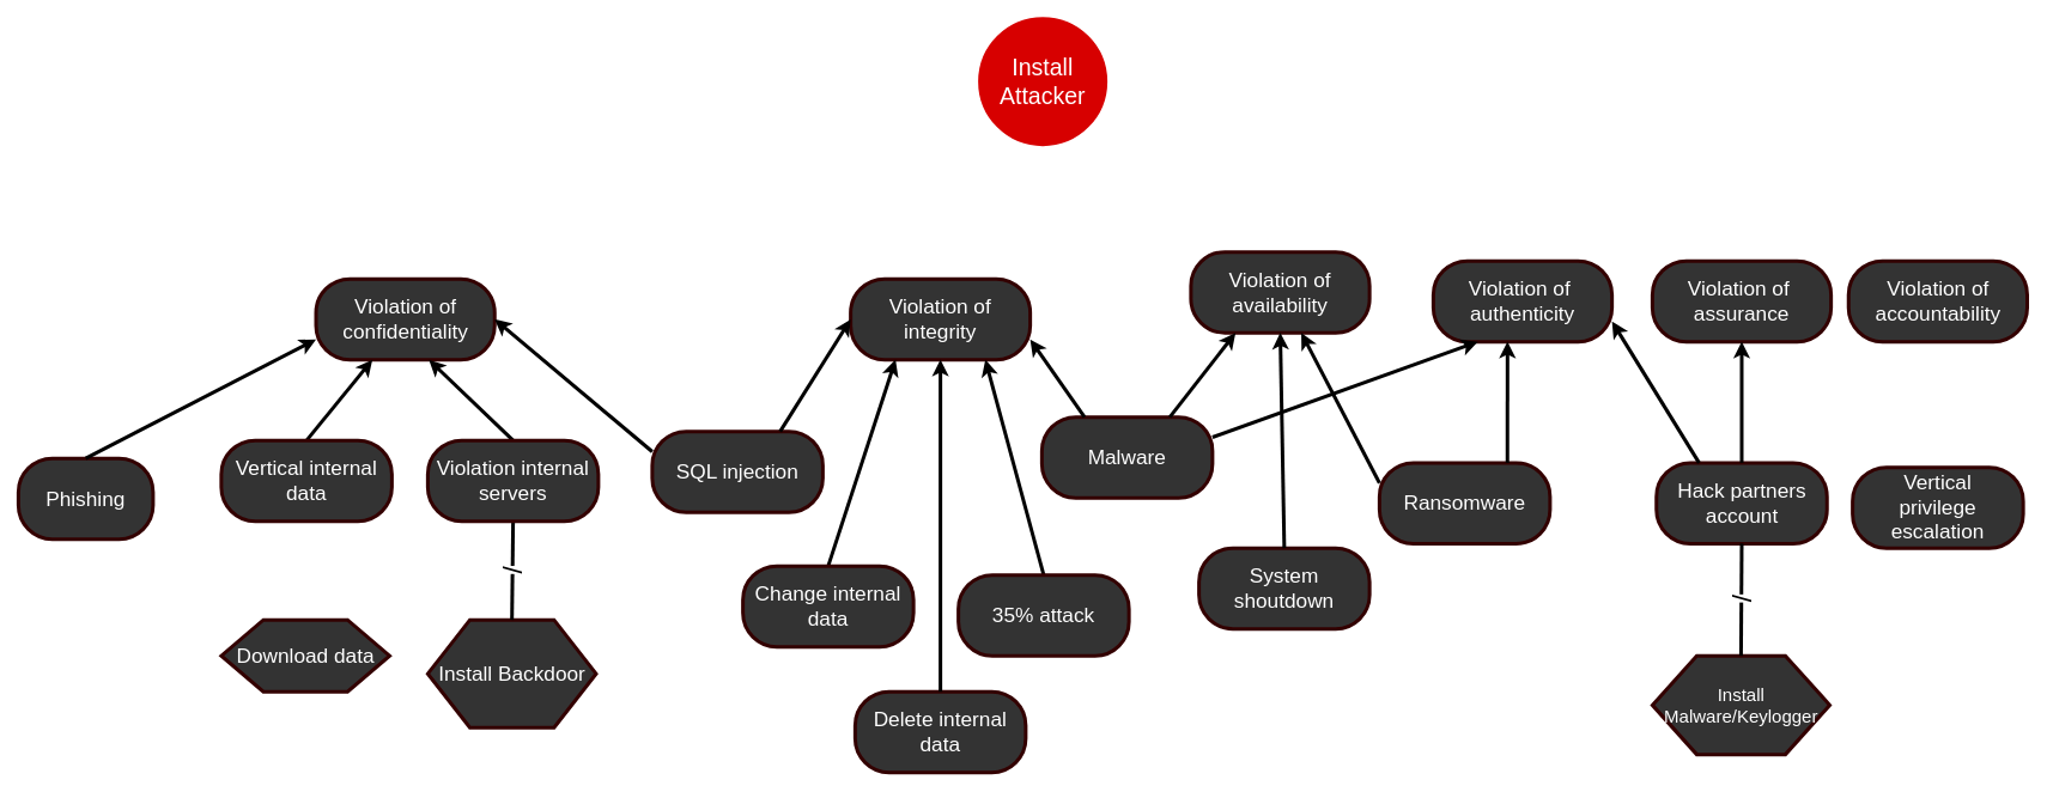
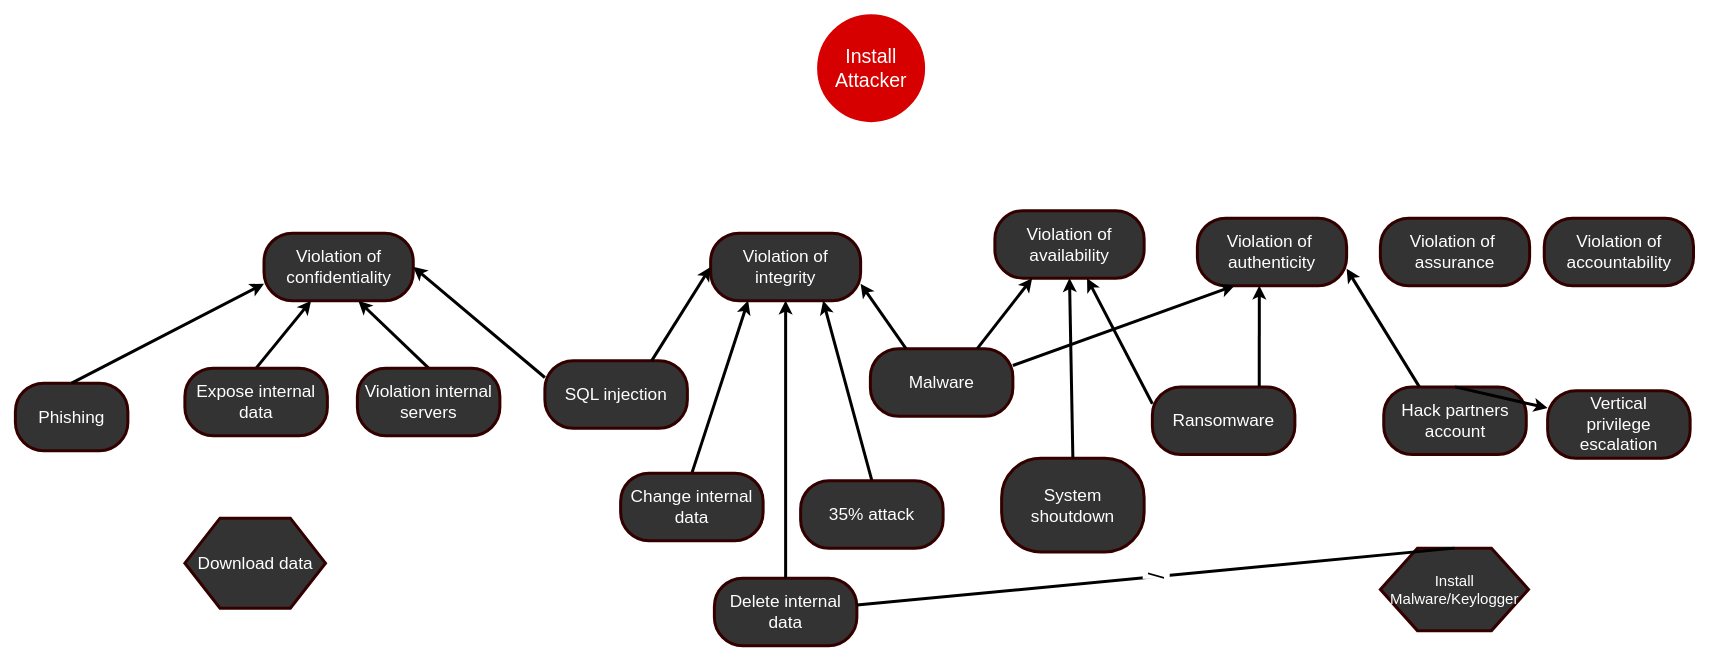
- <mxCell id="19" value="" style="endArrow=classic;html=1;strokeColor=#000000;strokeWidth=4;fontColor=#FFD966;exitX=0.5;exitY=0;exitDx=0;exitDy=0;entryX=0.5;entryY=1;entryDx=0;entryDy=0;" parent="1" source="6" target="18" edge="1"><mxGeometry width="50" height="50" relative="1" as="geometry"><mxPoint x="2147.5" y="460" as="sourcePoint" /><mxPoint x="2039.412" y="369.82" as="targetPoint" /></mxGeometry></mxCell>
+ <mxCell id="19" value="" style="endArrow=classic;html=1;strokeColor=#000000;strokeWidth=4;fontColor=#FFD966;exitX=0.5;exitY=0;exitDx=0;exitDy=0;" parent="1" source="6" target="32" edge="1"><mxGeometry width="50" height="50" relative="1" as="geometry"><mxPoint x="2147.5" y="460" as="sourcePoint" /><mxPoint x="2039.412" y="369.82" as="targetPoint" /></mxGeometry></mxCell>
- <mxCell id="33" value="&lt;font color=&quot;#ffffff&quot;&gt;&lt;span style=&quot;font-size: 23px&quot;&gt;Vertical internal data&lt;/span&gt;&lt;/font&gt;" style="rounded=1;whiteSpace=wrap;html=1;strokeColor=#330000;strokeWidth=4;fillColor=#333333;gradientColor=none;arcSize=42;" parent="1" vertex="1"><mxGeometry x="246" y="490" width="190" height="90" as="geometry" /></mxCell>
+ <mxCell id="33" value="&lt;font color=&quot;#ffffff&quot;&gt;&lt;span style=&quot;font-size: 23px&quot;&gt;Expose internal data&lt;/span&gt;&lt;/font&gt;" style="rounded=1;whiteSpace=wrap;html=1;strokeColor=#330000;strokeWidth=4;fillColor=#333333;gradientColor=none;arcSize=42;" parent="1" vertex="1"><mxGeometry x="246" y="490" width="190" height="90" as="geometry" /></mxCell>
- <mxCell id="13" value="/" style="endArrow=none;html=1;fontColor=#000000;exitX=0.5;exitY=0;exitDx=0;exitDy=0;entryX=0.5;entryY=1;entryDx=0;entryDy=0;strokeWidth=4;horizontal=0;fontSize=30;" parent="1" source="12" target="37" edge="1"><mxGeometry width="50" height="50" relative="1" as="geometry"><mxPoint x="349.75" y="700" as="sourcePoint" /><mxPoint x="351" y="590" as="targetPoint" /></mxGeometry></mxCell>
- <mxCell id="21" value="&lt;font color=&quot;#ffffff&quot;&gt;&lt;span style=&quot;font-size: 23px&quot;&gt;System shoutdown&lt;/span&gt;&lt;/font&gt;" style="rounded=1;whiteSpace=wrap;html=1;strokeColor=#330000;strokeWidth=4;fillColor=#333333;gradientColor=none;arcSize=42;" parent="1" vertex="1"><mxGeometry x="1335" y="610" width="190" height="90" as="geometry" /></mxCell>
+ <mxCell id="21" value="&lt;font color=&quot;#ffffff&quot;&gt;&lt;span style=&quot;font-size: 23px&quot;&gt;System shoutdown&lt;/span&gt;&lt;/font&gt;" style="rounded=1;whiteSpace=wrap;html=1;strokeColor=#330000;strokeWidth=4;fillColor=#333333;gradientColor=none;arcSize=42;" parent="1" vertex="1"><mxGeometry x="1335" y="610" width="190" height="125" as="geometry" /></mxCell>
- <mxCell id="15" value="/" style="endArrow=none;html=1;fontColor=#000000;exitX=0.5;exitY=0;exitDx=0;exitDy=0;strokeWidth=4;horizontal=0;fontSize=30;entryX=0.5;entryY=1;entryDx=0;entryDy=0;" parent="1" source="14" target="6" edge="1"><mxGeometry width="50" height="50" relative="1" as="geometry"><mxPoint x="1046.25" y="660" as="sourcePoint" /><mxPoint x="1047.5" y="550" as="targetPoint" /></mxGeometry></mxCell>
+ <mxCell id="15" value="/" style="endArrow=none;html=1;fontColor=#000000;exitX=0.5;exitY=0;exitDx=0;exitDy=0;strokeWidth=4;horizontal=0;fontSize=30;" parent="1" source="14" target="10" edge="1"><mxGeometry width="50" height="50" relative="1" as="geometry"><mxPoint x="1046.25" y="660" as="sourcePoint" /><mxPoint x="1047.5" y="550" as="targetPoint" /></mxGeometry></mxCell>
- <mxCell id="34" value="&lt;font style=&quot;font-size: 23px&quot;&gt;Download data&lt;/font&gt;" style="shape=hexagon;perimeter=hexagonPerimeter2;whiteSpace=wrap;html=1;fillColor=#333333;fontColor=#FFFFFF;rounded=0;strokeWidth=4;strokeColor=#330000;" parent="1" vertex="1"><mxGeometry x="246" y="690" width="187.5" height="80" as="geometry" /></mxCell>
+ <mxCell id="34" value="&lt;font style=&quot;font-size: 23px&quot;&gt;Download data&lt;/font&gt;" style="shape=hexagon;perimeter=hexagonPerimeter2;whiteSpace=wrap;html=1;fillColor=#333333;fontColor=#FFFFFF;rounded=0;strokeWidth=4;strokeColor=#330000;" parent="1" vertex="1"><mxGeometry x="246" y="690" width="187.5" height="120" as="geometry" /></mxCell>
- <mxCell id="12" value="&lt;font style=&quot;font-size: 23px&quot;&gt;Install Backdoor&lt;/font&gt;" style="shape=hexagon;perimeter=hexagonPerimeter2;whiteSpace=wrap;html=1;fillColor=#333333;fontColor=#FFFFFF;rounded=0;strokeWidth=4;strokeColor=#330000;" parent="1" vertex="1"><mxGeometry x="476" y="690" width="187.5" height="120" as="geometry" /></mxCell>
